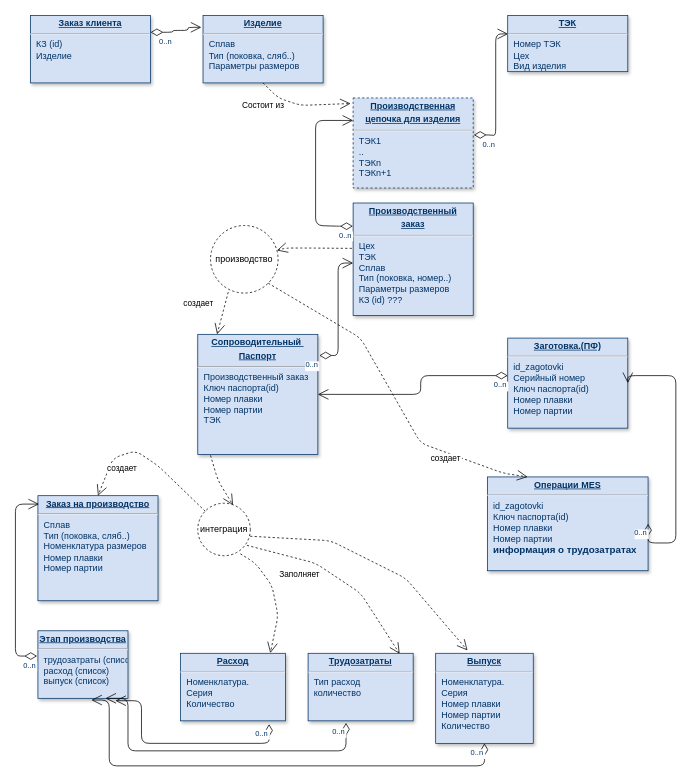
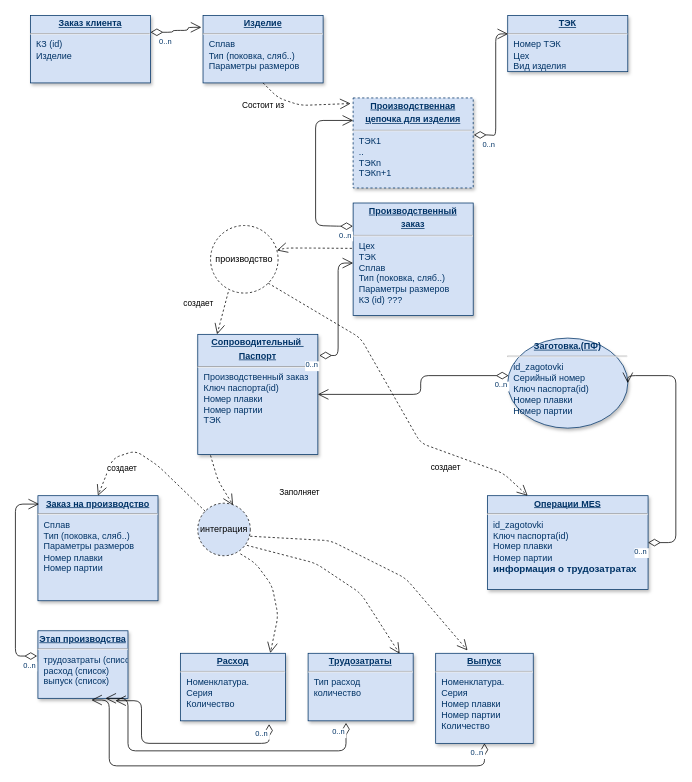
- <mxCell id="6" value="&lt;p style=&quot;margin: 0px; margin-top: 4px; text-align: center; text-decoration: underline;&quot;&gt;&lt;b&gt;Производственный&lt;/b&gt;&lt;/p&gt;&lt;p style=&quot;margin: 0px; margin-top: 4px; text-align: center; text-decoration: underline;&quot;&gt;&lt;b&gt;заказ&lt;/b&gt;&lt;/p&gt;&lt;hr&gt;&lt;p style=&quot;margin: 0px; margin-left: 8px;&quot;&gt;Цех&lt;/p&gt;&lt;p style=&quot;margin: 0px; margin-left: 8px;&quot;&gt;ТЭК&lt;/p&gt;&lt;p style=&quot;margin: 0px 0px 0px 8px;&quot;&gt;Сплав&lt;/p&gt;&lt;p style=&quot;margin: 0px 0px 0px 8px;&quot;&gt;Тип (поковка, номер..)&lt;/p&gt;&lt;p style=&quot;margin: 0px 0px 0px 8px;&quot;&gt;Параметры размеров&lt;/p&gt;&lt;p style=&quot;margin: 0px 0px 0px 8px;&quot;&gt;КЗ (id) ???&lt;br&gt;&lt;/p&gt;" style="verticalAlign=top;align=left;overflow=fill;fontSize=12;fontFamily=Helvetica;html=1;strokeColor=#003366;shadow=1;fillColor=#D4E1F5;fontColor=#003366" vertex="1" parent="1"><mxGeometry x="470" y="270" width="160" height="150" as="geometry" /></mxCell>
+ <mxCell id="6" value="&lt;p style=&quot;margin: 0px; margin-top: 4px; text-align: center; text-decoration: underline;&quot;&gt;&lt;b&gt;Производственный&lt;/b&gt;&lt;/p&gt;&lt;p style=&quot;margin: 0px; margin-top: 4px; text-align: center; text-decoration: underline;&quot;&gt;&lt;b&gt;заказ&lt;/b&gt;&lt;/p&gt;&lt;hr&gt;&lt;p style=&quot;margin: 0px; margin-left: 8px;&quot;&gt;Цех&lt;/p&gt;&lt;p style=&quot;margin: 0px; margin-left: 8px;&quot;&gt;ТЭК&lt;/p&gt;&lt;p style=&quot;margin: 0px 0px 0px 8px;&quot;&gt;Сплав&lt;/p&gt;&lt;p style=&quot;margin: 0px 0px 0px 8px;&quot;&gt;Тип (поковка, сляб..)&lt;/p&gt;&lt;p style=&quot;margin: 0px 0px 0px 8px;&quot;&gt;Параметры размеров&lt;/p&gt;&lt;p style=&quot;margin: 0px 0px 0px 8px;&quot;&gt;КЗ (id) ???&lt;br&gt;&lt;/p&gt;" style="verticalAlign=top;align=left;overflow=fill;fontSize=12;fontFamily=Helvetica;html=1;strokeColor=#003366;shadow=1;fillColor=#D4E1F5;fontColor=#003366" vertex="1" parent="1"><mxGeometry x="470" y="270" width="160" height="150" as="geometry" /></mxCell>
- <mxCell id="3" value="&lt;p style=&quot;margin: 0px; margin-top: 4px; text-align: center; text-decoration: underline;&quot;&gt;&lt;b&gt;Заготовка.(ПФ)&lt;/b&gt;&lt;/p&gt;&lt;hr&gt;&lt;p style=&quot;margin: 0px; margin-left: 8px;&quot;&gt;id_zagotovki&lt;/p&gt;&lt;p style=&quot;margin: 0px; margin-left: 8px;&quot;&gt;Серийный номер&lt;/p&gt;&lt;p style=&quot;margin: 0px; margin-left: 8px;&quot;&gt;Ключ паспорта(id)&lt;br&gt;&lt;/p&gt;&lt;p style=&quot;margin: 0px; margin-left: 8px;&quot;&gt;Номер плавки&lt;/p&gt;&lt;p style=&quot;margin: 0px; margin-left: 8px;&quot;&gt;Номер партии&lt;/p&gt;" style="verticalAlign=top;align=left;overflow=fill;fontSize=12;fontFamily=Helvetica;html=1;strokeColor=#003366;shadow=1;fillColor=#D4E1F5;fontColor=#003366" vertex="1" parent="1"><mxGeometry x="676" y="450" width="160" height="120" as="geometry" /></mxCell>
+ <mxCell id="3" value="&lt;p style=&quot;margin: 0px; margin-top: 4px; text-align: center; text-decoration: underline;&quot;&gt;&lt;b&gt;Заготовка.(ПФ)&lt;/b&gt;&lt;/p&gt;&lt;hr&gt;&lt;p style=&quot;margin: 0px; margin-left: 8px;&quot;&gt;id_zagotovki&lt;/p&gt;&lt;p style=&quot;margin: 0px; margin-left: 8px;&quot;&gt;Серийный номер&lt;/p&gt;&lt;p style=&quot;margin: 0px; margin-left: 8px;&quot;&gt;Ключ паспорта(id)&lt;br&gt;&lt;/p&gt;&lt;p style=&quot;margin: 0px; margin-left: 8px;&quot;&gt;Номер плавки&lt;/p&gt;&lt;p style=&quot;margin: 0px; margin-left: 8px;&quot;&gt;Номер партии&lt;/p&gt;" style="ellipse;verticalAlign=top;align=left;overflow=fill;fontSize=12;fontFamily=Helvetica;html=1;strokeColor=#003366;shadow=1;fillColor=#D4E1F5;fontColor=#003366;" vertex="1" parent="1"><mxGeometry x="676" y="450" width="160" height="120" as="geometry" /></mxCell>
- <mxCell id="30" value="&lt;p style=&quot;margin: 0px; margin-top: 4px; text-align: center; text-decoration: underline;&quot;&gt;&lt;b&gt;Операции MES&lt;/b&gt;&lt;/p&gt;&lt;hr&gt;&lt;p style=&quot;margin: 0px; margin-left: 8px;&quot;&gt;id_zagotovki&lt;/p&gt;&lt;p style=&quot;margin: 0px; margin-left: 8px;&quot;&gt;Ключ паспорта(id)&lt;br&gt;&lt;/p&gt;&lt;p style=&quot;margin: 0px; margin-left: 8px;&quot;&gt;Номер плавки&lt;/p&gt;&lt;p style=&quot;margin: 0px; margin-left: 8px;&quot;&gt;Номер партии&lt;/p&gt;&lt;p style=&quot;margin: 0px; margin-left: 8px;&quot;&gt;&lt;b&gt;&lt;font style=&quot;font-size: 13px;&quot;&gt;информация о трудозатратах&lt;/font&gt;&lt;/b&gt;&lt;/p&gt;&lt;p style=&quot;margin: 0px; margin-left: 8px;&quot;&gt;&lt;br&gt;&lt;/p&gt;" style="verticalAlign=top;align=left;overflow=fill;fontSize=12;fontFamily=Helvetica;html=1;strokeColor=#003366;shadow=1;fillColor=#D4E1F5;fontColor=#003366" vertex="1" parent="1"><mxGeometry x="649" y="635" width="214" height="125" as="geometry" /></mxCell>
+ <mxCell id="30" value="&lt;p style=&quot;margin: 0px; margin-top: 4px; text-align: center; text-decoration: underline;&quot;&gt;&lt;b&gt;Операции MES&lt;/b&gt;&lt;/p&gt;&lt;hr&gt;&lt;p style=&quot;margin: 0px; margin-left: 8px;&quot;&gt;id_zagotovki&lt;/p&gt;&lt;p style=&quot;margin: 0px; margin-left: 8px;&quot;&gt;Ключ паспорта(id)&lt;br&gt;&lt;/p&gt;&lt;p style=&quot;margin: 0px; margin-left: 8px;&quot;&gt;Номер плавки&lt;/p&gt;&lt;p style=&quot;margin: 0px; margin-left: 8px;&quot;&gt;Номер партии&lt;/p&gt;&lt;p style=&quot;margin: 0px; margin-left: 8px;&quot;&gt;&lt;b&gt;&lt;font style=&quot;font-size: 13px;&quot;&gt;информация о трудозатратах&lt;/font&gt;&lt;/b&gt;&lt;/p&gt;&lt;p style=&quot;margin: 0px; margin-left: 8px;&quot;&gt;&lt;br&gt;&lt;/p&gt;" style="verticalAlign=top;align=left;overflow=fill;fontSize=12;fontFamily=Helvetica;html=1;strokeColor=#003366;shadow=1;fillColor=#D4E1F5;fontColor=#003366" vertex="1" parent="1"><mxGeometry x="649" y="660" width="214" height="125" as="geometry" /></mxCell>
- <mxCell id="23" value="&lt;p style=&quot;margin: 0px; margin-top: 4px; text-align: center; text-decoration: underline;&quot;&gt;&lt;b&gt;Заказ на производство&lt;/b&gt;&lt;/p&gt;&lt;hr&gt;&lt;p style=&quot;margin: 0px; margin-left: 8px;&quot;&gt;Сплав&lt;/p&gt;&lt;p style=&quot;margin: 0px; margin-left: 8px;&quot;&gt;Тип (поковка, сляб..)&lt;/p&gt;&lt;p style=&quot;margin: 0px; margin-left: 8px;&quot;&gt;Номенклатура размеров&lt;/p&gt;&lt;p style=&quot;margin: 0px 0px 0px 8px;&quot;&gt;&lt;span style=&quot;background-color: initial;&quot;&gt;Номер плавки&lt;/span&gt;&lt;br&gt;&lt;/p&gt;&lt;p style=&quot;margin: 0px 0px 0px 8px;&quot;&gt;Номер партии&lt;/p&gt;" style="verticalAlign=top;align=left;overflow=fill;fontSize=12;fontFamily=Helvetica;html=1;strokeColor=#003366;shadow=1;fillColor=#D4E1F5;fontColor=#003366" vertex="1" parent="1"><mxGeometry x="50" y="660" width="160" height="140" as="geometry" /></mxCell>
+ <mxCell id="23" value="&lt;p style=&quot;margin: 0px; margin-top: 4px; text-align: center; text-decoration: underline;&quot;&gt;&lt;b&gt;Заказ на производство&lt;/b&gt;&lt;/p&gt;&lt;hr&gt;&lt;p style=&quot;margin: 0px; margin-left: 8px;&quot;&gt;Сплав&lt;/p&gt;&lt;p style=&quot;margin: 0px; margin-left: 8px;&quot;&gt;Тип (поковка, сляб..)&lt;/p&gt;&lt;p style=&quot;margin: 0px; margin-left: 8px;&quot;&gt;Параметры размеров&lt;/p&gt;&lt;p style=&quot;margin: 0px 0px 0px 8px;&quot;&gt;&lt;span style=&quot;background-color: initial;&quot;&gt;Номер плавки&lt;/span&gt;&lt;br&gt;&lt;/p&gt;&lt;p style=&quot;margin: 0px 0px 0px 8px;&quot;&gt;Номер партии&lt;/p&gt;" style="verticalAlign=top;align=left;overflow=fill;fontSize=12;fontFamily=Helvetica;html=1;strokeColor=#003366;shadow=1;fillColor=#D4E1F5;fontColor=#003366" vertex="1" parent="1"><mxGeometry x="50" y="660" width="160" height="140" as="geometry" /></mxCell>
- <mxCell id="25" value="интеграция" style="ellipse;whiteSpace=wrap;html=1;aspect=fixed;dashed=1;" vertex="1" parent="1"><mxGeometry x="263" y="670" width="70" height="70" as="geometry" /></mxCell>
+ <mxCell id="25" value="интеграция" style="ellipse;whiteSpace=wrap;html=1;aspect=fixed;dashed=1;fillColor=#d4e1f5;" vertex="1" parent="1"><mxGeometry x="263" y="670" width="70" height="70" as="geometry" /></mxCell>
- <mxCell id="46" value="&lt;div style=&quot;text-align: center;&quot;&gt;&lt;span style=&quot;font-size: 11px; background-color: rgb(255, 255, 255);&quot;&gt;Заполняет&lt;/span&gt;&lt;/div&gt;" style="text;whiteSpace=wrap;html=1;fontSize=13;" vertex="1" parent="1"><mxGeometry x="370" y="750" width="50" height="30" as="geometry" /></mxCell>
+ <mxCell id="46" value="&lt;div style=&quot;text-align: center;&quot;&gt;&lt;span style=&quot;font-size: 11px; background-color: rgb(255, 255, 255);&quot;&gt;Заполняет&lt;/span&gt;&lt;/div&gt;" style="text;whiteSpace=wrap;html=1;fontSize=13;" vertex="1" parent="1"><mxGeometry x="370" y="640" width="50" height="30" as="geometry" /></mxCell>
